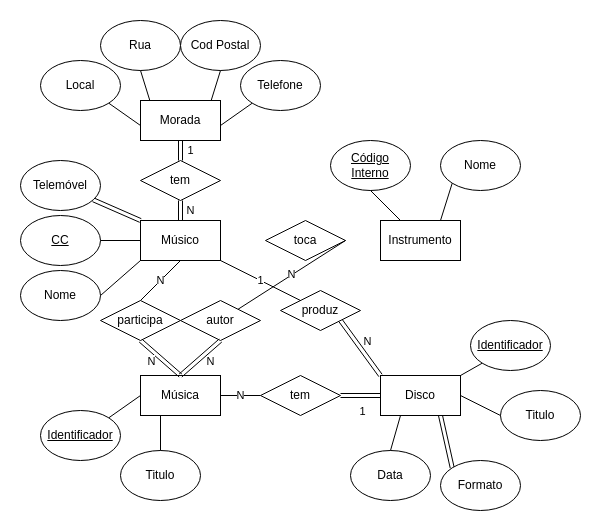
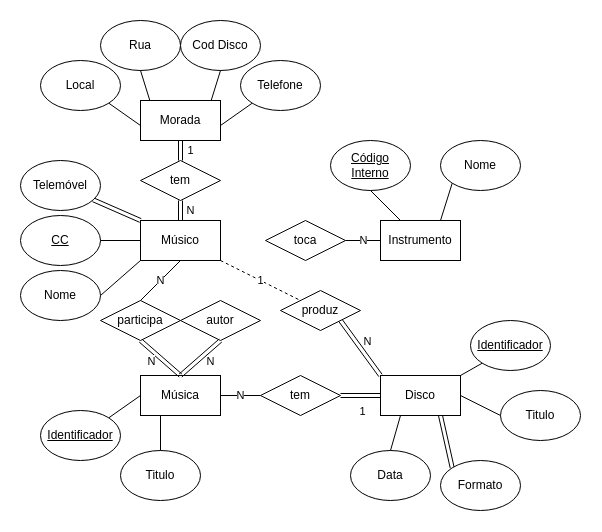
- <mxCell id="10" value="Cod Postal" style="ellipse;whiteSpace=wrap;html=1;direction=west;" vertex="1" parent="1"><mxGeometry x="180" y="20" width="80" height="50" as="geometry" /></mxCell>
+ <mxCell id="10" value="Cod Disco" style="ellipse;whiteSpace=wrap;html=1;direction=west;" vertex="1" parent="1"><mxGeometry x="180" y="20" width="80" height="50" as="geometry" /></mxCell>
- <mxCell id="33" value="N" style="endArrow=none;html=1;rounded=0;exitX=1;exitY=0.5;exitDx=0;exitDy=0;" edge="1" parent="1" source="31" target="51"><mxGeometry width="50" height="50" relative="1" as="geometry"><mxPoint x="350" y="240" as="sourcePoint" /><mxPoint x="275" y="250" as="targetPoint" /></mxGeometry></mxCell>
+ <mxCell id="33" value="N" style="endArrow=none;html=1;rounded=0;entryX=0;entryY=0.5;entryDx=0;entryDy=0;exitX=1;exitY=0.5;exitDx=0;exitDy=0;" edge="1" parent="1" source="31" target="13"><mxGeometry width="50" height="50" relative="1" as="geometry"><mxPoint x="350" y="240" as="sourcePoint" /><mxPoint x="275" y="250" as="targetPoint" /></mxGeometry></mxCell>
- <mxCell id="47" value="1" style="endArrow=none;html=1;rounded=0;exitX=1;exitY=1;exitDx=0;exitDy=0;entryX=0;entryY=0;entryDx=0;entryDy=0;" edge="1" parent="1" source="4" target="46"><mxGeometry width="50" height="50" relative="1" as="geometry"><mxPoint x="230" y="250" as="sourcePoint" /><mxPoint x="275" y="250" as="targetPoint" /></mxGeometry></mxCell>
+ <mxCell id="47" value="1" style="endArrow=none;html=1;rounded=0;exitX=1;exitY=1;exitDx=0;exitDy=0;entryX=0;entryY=0;entryDx=0;entryDy=0;dashed=1;" edge="1" parent="1" source="4" target="46"><mxGeometry width="50" height="50" relative="1" as="geometry"><mxPoint x="230" y="250" as="sourcePoint" /><mxPoint x="275" y="250" as="targetPoint" /></mxGeometry></mxCell>
